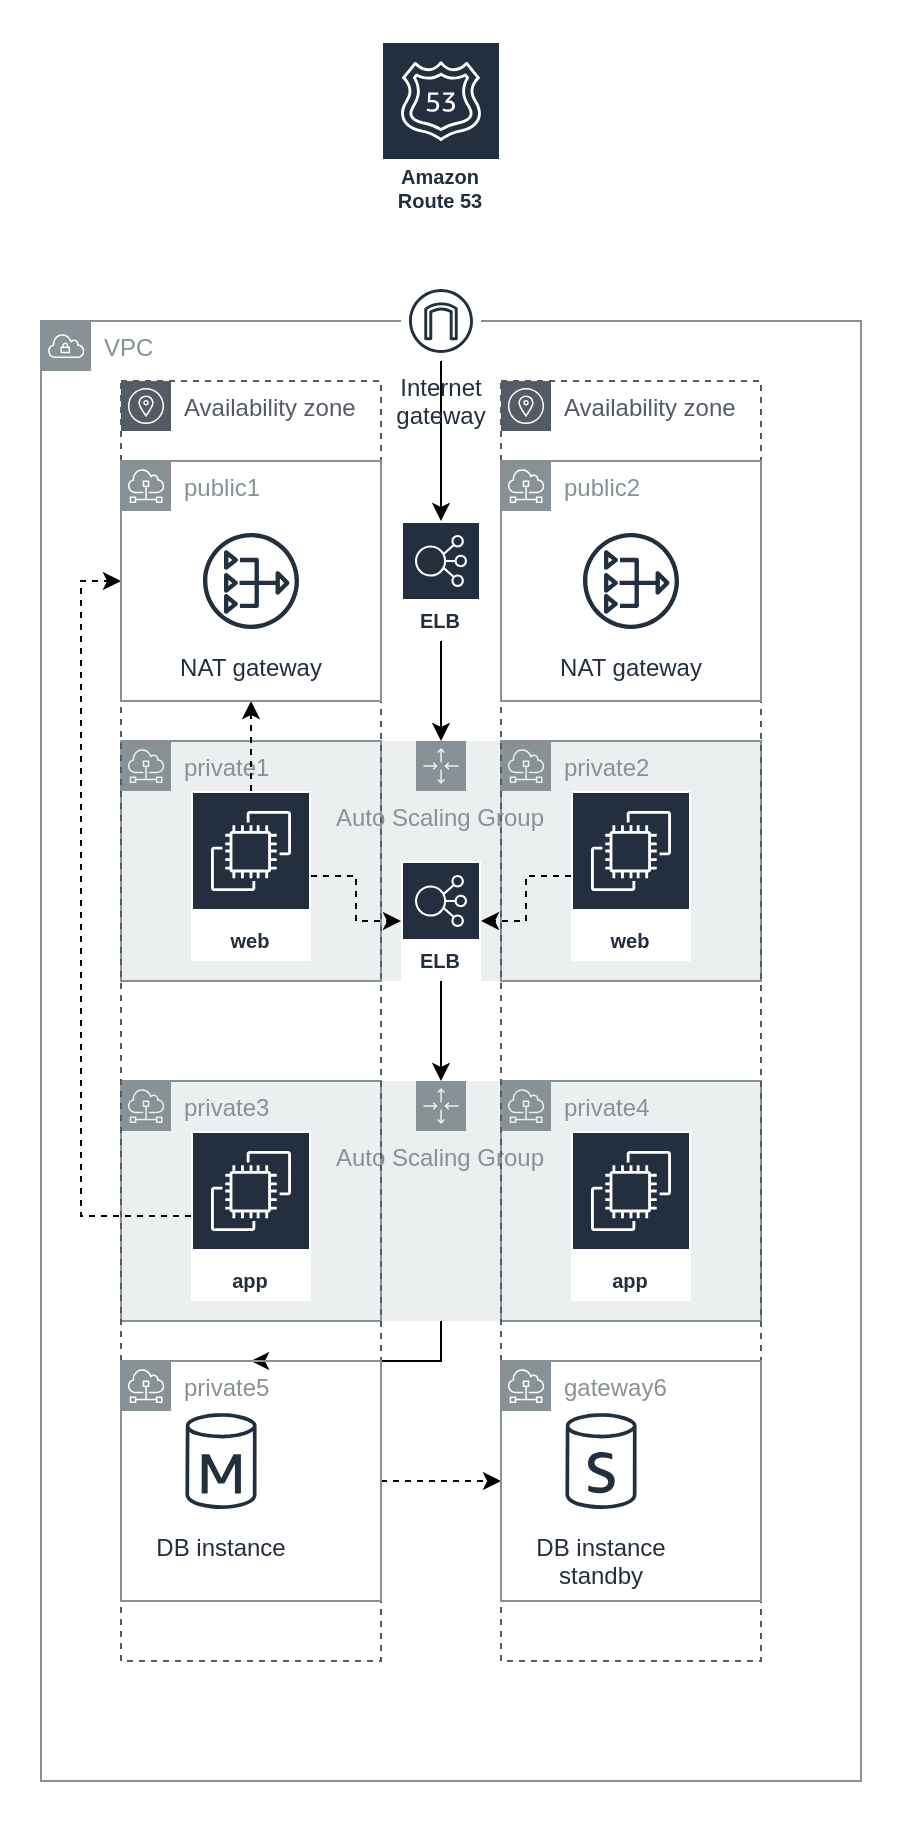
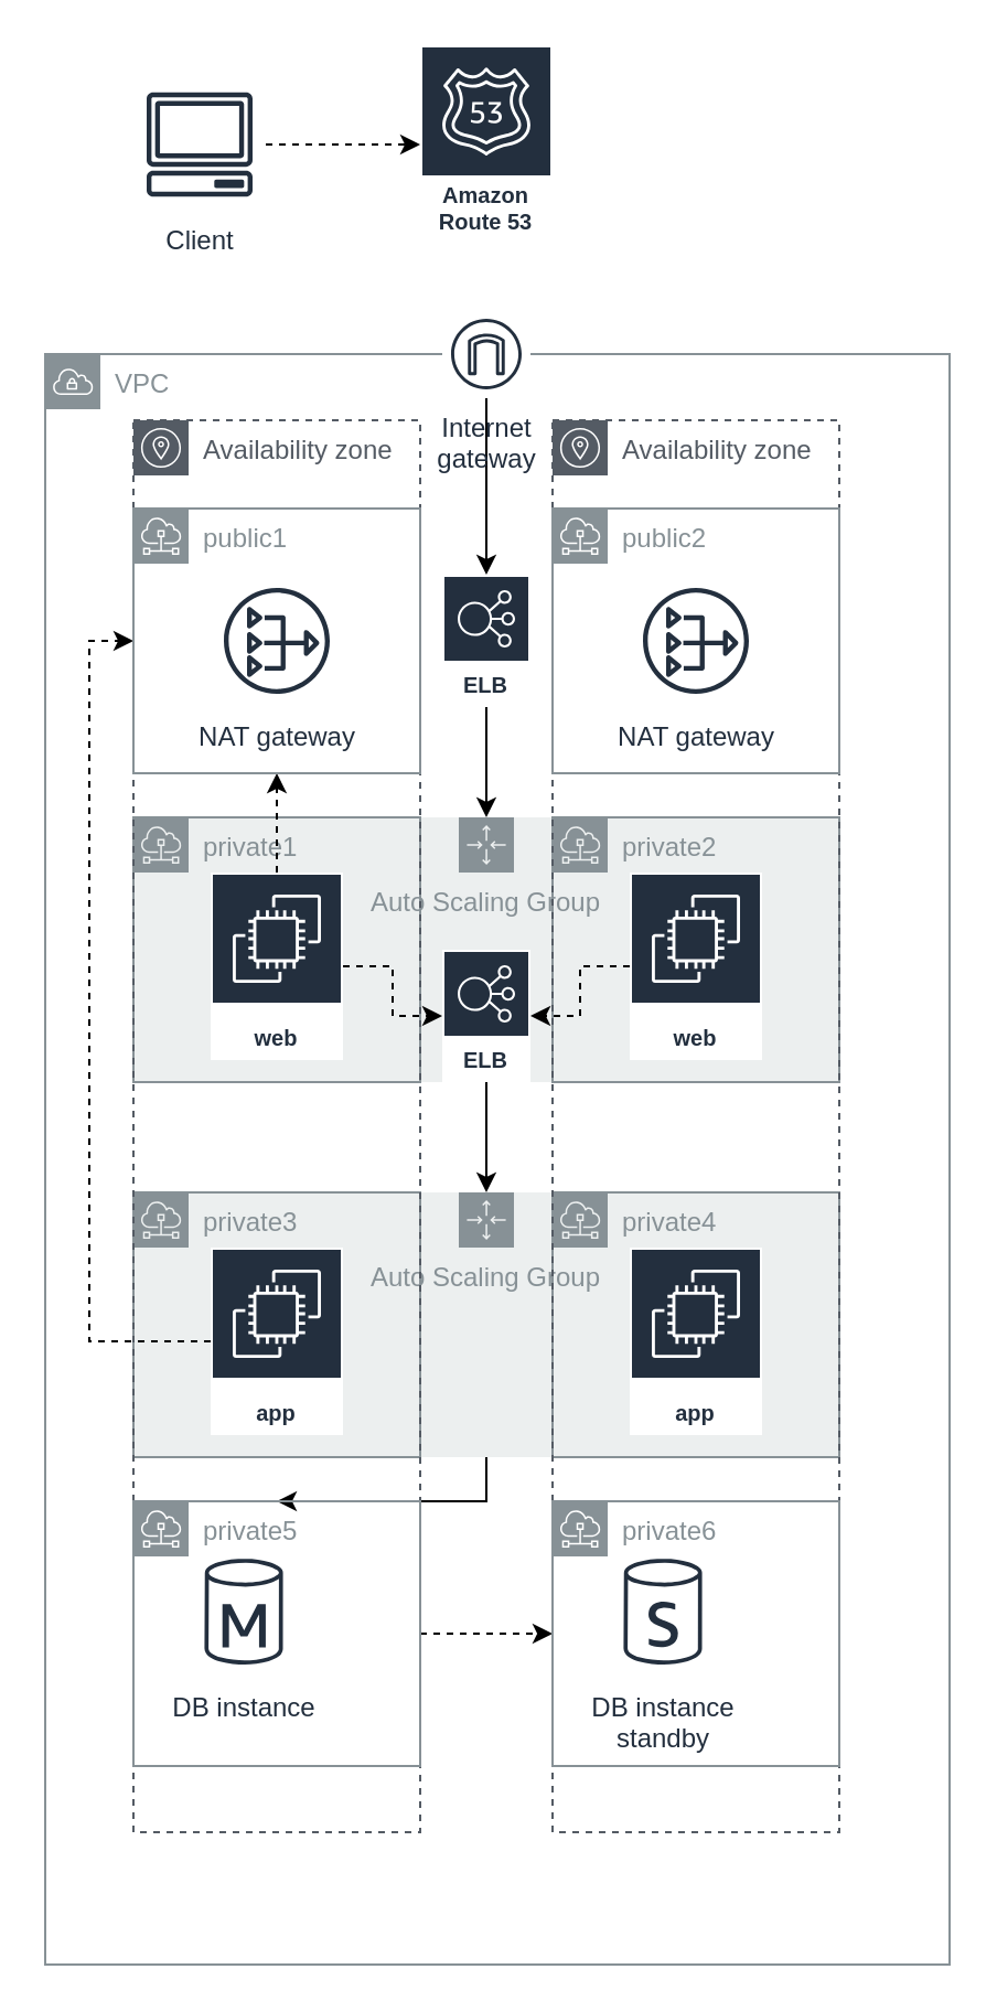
+ <mxCell id="36" value="Client" style="outlineConnect=0;fontColor=#232F3E;gradientColor=none;strokeColor=#232F3E;fillColor=#ffffff;dashed=0;verticalLabelPosition=bottom;verticalAlign=top;align=center;html=1;fontSize=12;fontStyle=0;aspect=fixed;shape=mxgraph.aws4.resourceIcon;resIcon=mxgraph.aws4.client;" vertex="1" parent="1"><mxGeometry x="60" y="35" width="60" height="60" as="geometry" /></mxCell>
+ <mxCell id="35" style="edgeStyle=orthogonalEdgeStyle;rounded=0;orthogonalLoop=1;jettySize=auto;html=1;dashed=1;" edge="1" parent="1" source="36" target="37"><mxGeometry relative="1" as="geometry" /></mxCell>
- <mxCell id="25" value="gateway6" style="outlineConnect=0;gradientColor=none;html=1;whiteSpace=wrap;fontSize=12;fontStyle=0;shape=mxgraph.aws4.group;grIcon=mxgraph.aws4.group_subnet;strokeColor=#879196;fillColor=none;verticalAlign=top;align=left;spacingLeft=30;fontColor=#879196;dashed=0;" vertex="1" parent="1"><mxGeometry x="250" y="680" width="130" height="120" as="geometry" /></mxCell>
+ <mxCell id="25" value="private6" style="outlineConnect=0;gradientColor=none;html=1;whiteSpace=wrap;fontSize=12;fontStyle=0;shape=mxgraph.aws4.group;grIcon=mxgraph.aws4.group_subnet;strokeColor=#879196;fillColor=none;verticalAlign=top;align=left;spacingLeft=30;fontColor=#879196;dashed=0;" vertex="1" parent="1"><mxGeometry x="250" y="680" width="130" height="120" as="geometry" /></mxCell>
